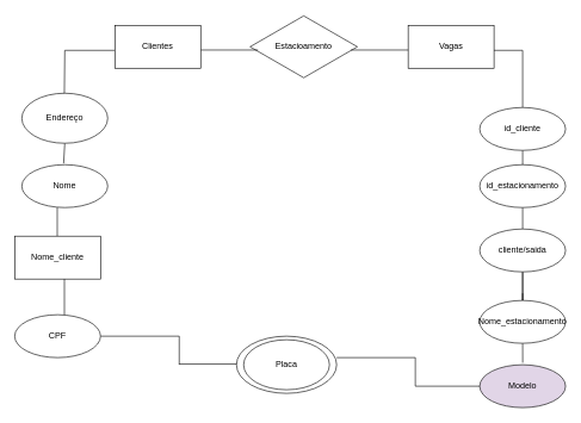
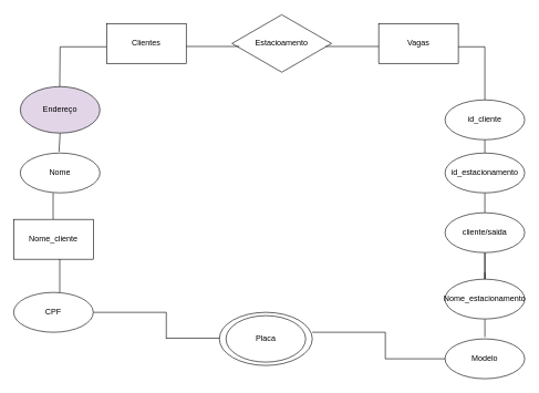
- <mxCell id="23" value="Endereço" style="ellipse;whiteSpace=wrap;html=1;" vertex="1" parent="1"><mxGeometry x="30" y="130" width="120" height="70" as="geometry" /></mxCell>
+ <mxCell id="23" value="Endereço" style="ellipse;whiteSpace=wrap;html=1;fillColor=#e1d5e7;" vertex="1" parent="1"><mxGeometry x="30" y="130" width="120" height="70" as="geometry" /></mxCell>
- <mxCell id="31" value="Modelo" style="ellipse;whiteSpace=wrap;html=1;fillColor=#e1d5e7;" vertex="1" parent="1"><mxGeometry x="670" y="510" width="120" height="60" as="geometry" /></mxCell>
+ <mxCell id="31" value="Modelo" style="ellipse;whiteSpace=wrap;html=1;" vertex="1" parent="1"><mxGeometry x="670" y="510" width="120" height="60" as="geometry" /></mxCell>
